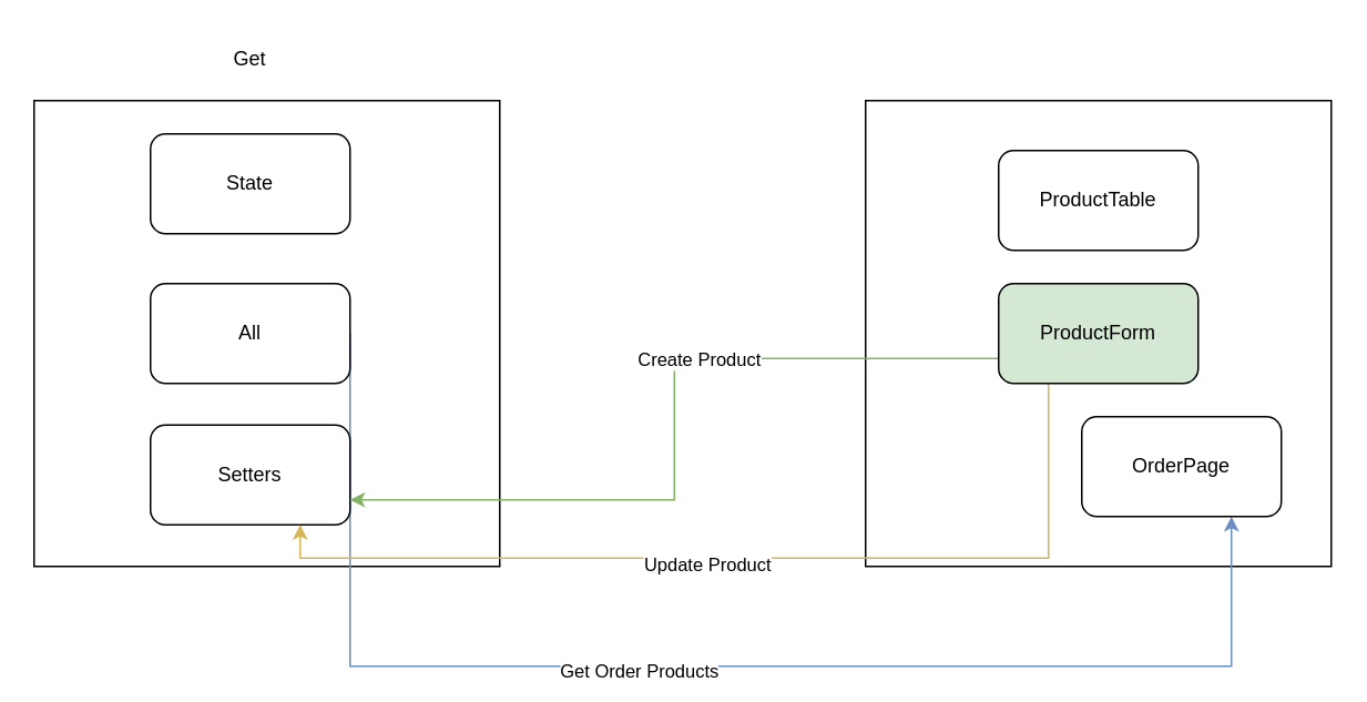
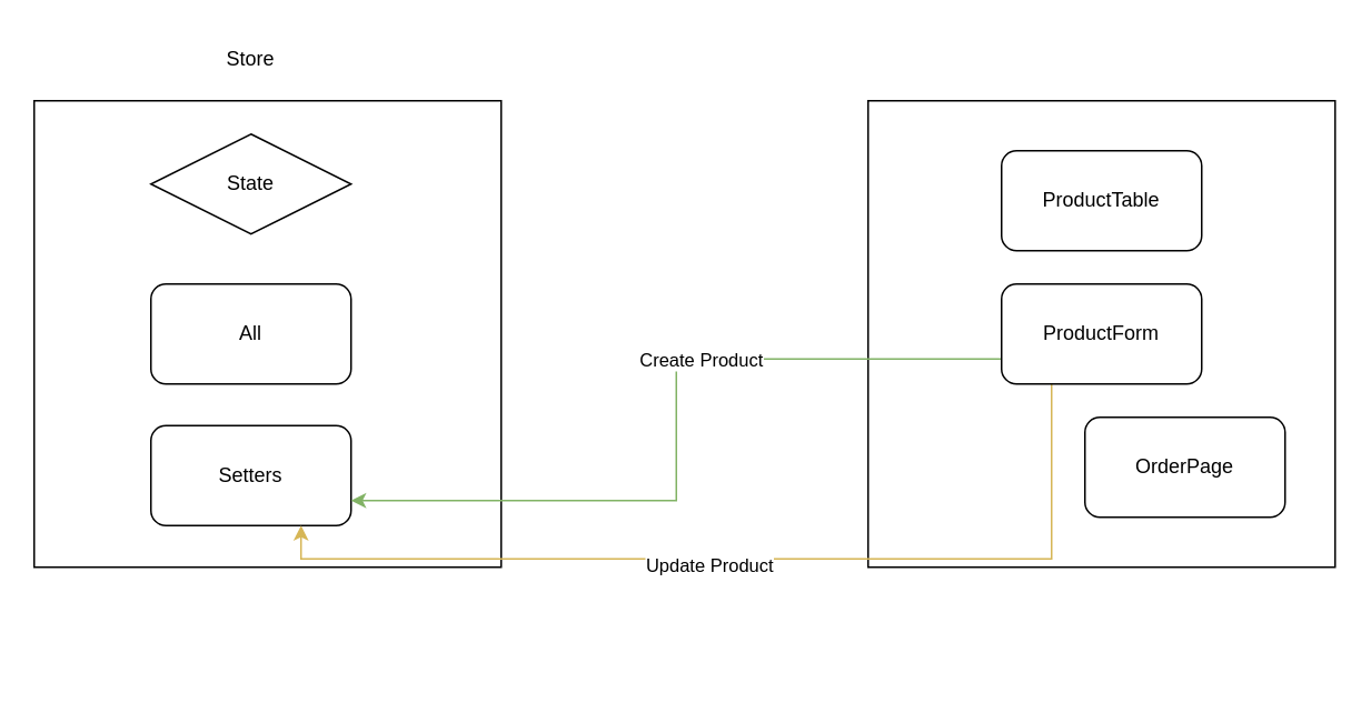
- <mxCell id="3" value="Get" style="text;html=1;align=center;verticalAlign=middle;whiteSpace=wrap;rounded=0;" vertex="1" parent="1"><mxGeometry x="120" y="20" width="60" height="30" as="geometry" /></mxCell>
+ <mxCell id="3" value="Store" style="text;html=1;align=center;verticalAlign=middle;whiteSpace=wrap;rounded=0;" vertex="1" parent="1"><mxGeometry x="120" y="20" width="60" height="30" as="geometry" /></mxCell>
- <mxCell id="9" value="State" style="rounded=1;whiteSpace=wrap;html=1;" vertex="1" parent="1"><mxGeometry x="90" y="80" width="120" height="60" as="geometry" /></mxCell>
+ <mxCell id="9" value="State" style="rhombus;whiteSpace=wrap;html=1;" vertex="1" parent="1"><mxGeometry x="90" y="80" width="120" height="60" as="geometry" /></mxCell>
- <mxCell id="15" value="ProductForm" style="rounded=1;whiteSpace=wrap;html=1;fillColor=#d5e8d4;" vertex="1" parent="1"><mxGeometry x="600" y="170" width="120" height="60" as="geometry" /></mxCell>
+ <mxCell id="15" value="ProductForm" style="rounded=1;whiteSpace=wrap;html=1;" vertex="1" parent="1"><mxGeometry x="600" y="170" width="120" height="60" as="geometry" /></mxCell>
- <mxCell id="5" style="edgeStyle=orthogonalEdgeStyle;rounded=0;orthogonalLoop=1;jettySize=auto;html=1;exitX=1;exitY=0.5;exitDx=0;exitDy=0;entryX=0.75;entryY=1;entryDx=0;entryDy=0;fillColor=#dae8fc;strokeColor=#6c8ebf;gradientColor=#7ea6e0;" edge="1" parent="1" source="7" target="16"><mxGeometry relative="1" as="geometry"><Array as="points"><mxPoint x="210" y="400" /><mxPoint x="740" y="400" /></Array></mxGeometry></mxCell>
- <mxCell id="6" value="Get Order Products" style="edgeLabel;html=1;align=center;verticalAlign=middle;resizable=0;points=[];" vertex="1" connectable="0" parent="5"><mxGeometry x="-0.091" y="-2" relative="1" as="geometry"><mxPoint as="offset" /></mxGeometry></mxCell>
